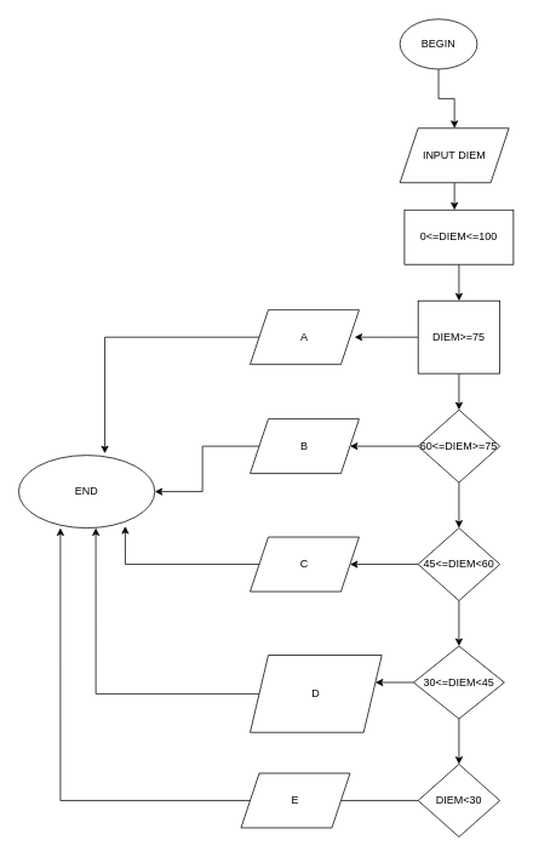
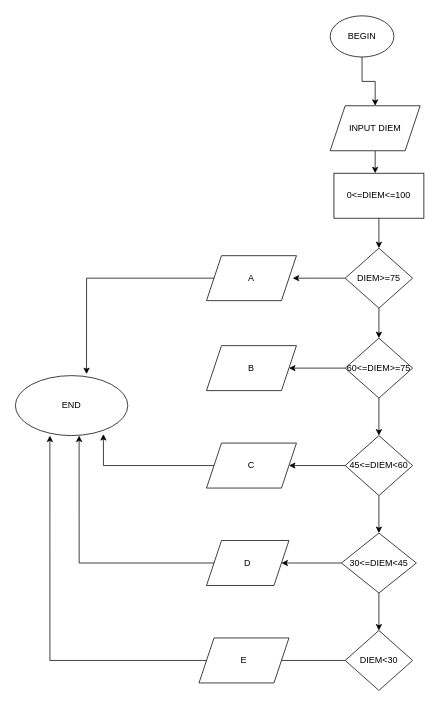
- <mxCell id="10" value="DIEM&amp;gt;=75" style="whiteSpace=wrap;html=1;rounded=0;" vertex="1" parent="1"><mxGeometry x="460" y="330" width="90" height="80" as="geometry" /></mxCell>
+ <mxCell id="10" value="DIEM&amp;gt;=75" style="rhombus;whiteSpace=wrap;html=1;rounded=0;" vertex="1" parent="1"><mxGeometry x="460" y="330" width="90" height="80" as="geometry" /></mxCell>
- <mxCell id="24" style="edgeStyle=orthogonalEdgeStyle;rounded=0;orthogonalLoop=1;jettySize=auto;html=1;" edge="1" parent="1" source="25" target="32"><mxGeometry relative="1" as="geometry" /></mxCell>
- <mxCell id="29" value="D" style="shape=parallelogram;perimeter=parallelogramPerimeter;whiteSpace=wrap;html=1;fixedSize=1;" vertex="1" parent="1"><mxGeometry x="275" y="720" width="145" height="85" as="geometry" /></mxCell>
+ <mxCell id="29" value="D" style="shape=parallelogram;perimeter=parallelogramPerimeter;whiteSpace=wrap;html=1;fixedSize=1;" vertex="1" parent="1"><mxGeometry x="275" y="720" width="110" height="60" as="geometry" /></mxCell>
